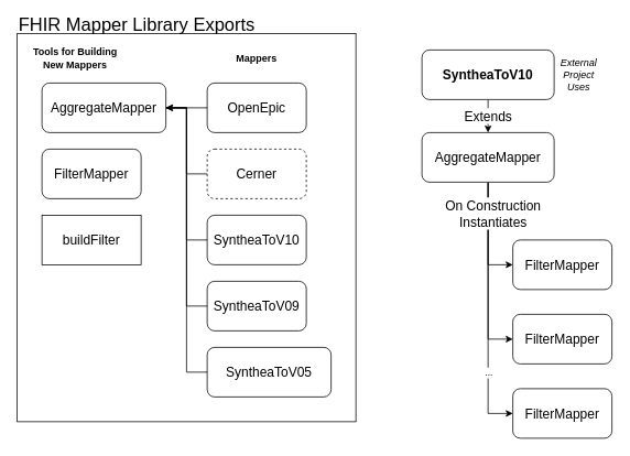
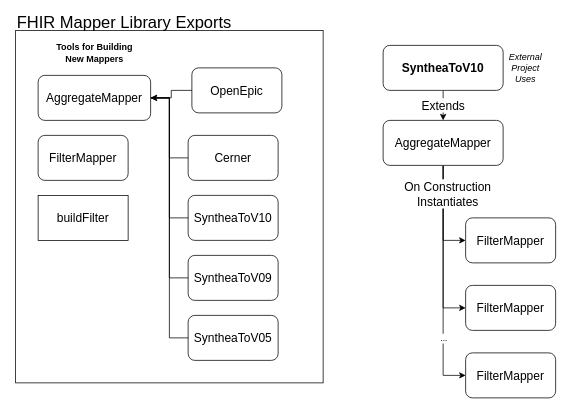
- <mxCell id="29" value="Tools for Building New Mappers" style="text;html=1;strokeColor=none;fillColor=none;align=center;verticalAlign=middle;whiteSpace=wrap;rounded=0;fontStyle=1" vertex="1" parent="1"><mxGeometry x="32.5" y="60" width="115" height="20" as="geometry" /></mxCell>
+ <mxCell id="29" value="Tools for Building New Mappers" style="text;html=1;strokeColor=none;fillColor=none;align=center;verticalAlign=middle;whiteSpace=wrap;rounded=0;fontStyle=1" vertex="1" parent="1"><mxGeometry x="67.5" y="60" width="115" height="20" as="geometry" /></mxCell>
- <mxCell id="28" value="&lt;div&gt;Mappers&lt;br&gt;&lt;/div&gt;" style="text;html=1;strokeColor=none;fillColor=none;align=center;verticalAlign=middle;whiteSpace=wrap;rounded=0;fontStyle=1" vertex="1" parent="1"><mxGeometry x="290" y="60" width="40" height="20" as="geometry" /></mxCell>
- <mxCell id="8" value="OpenEpic" style="rounded=1;whiteSpace=wrap;html=1;fontSize=16;align=center;" vertex="1" parent="1"><mxGeometry x="250" y="100" width="120" height="60" as="geometry" /></mxCell>
+ <mxCell id="8" value="OpenEpic" style="rounded=1;whiteSpace=wrap;html=1;fontSize=16;align=center;" vertex="1" parent="1"><mxGeometry x="255" y="90" width="120" height="60" as="geometry" /></mxCell>
- <mxCell id="4" value="Cerner" style="rounded=1;whiteSpace=wrap;html=1;fontSize=16;align=center;dashed=1;" vertex="1" parent="1"><mxGeometry x="250" y="180" width="120" height="60" as="geometry" /></mxCell>
+ <mxCell id="4" value="Cerner" style="rounded=1;whiteSpace=wrap;html=1;fontSize=16;align=center;" vertex="1" parent="1"><mxGeometry x="250" y="180" width="120" height="60" as="geometry" /></mxCell>
- <mxCell id="7" value="&lt;div&gt;SyntheaToV05&lt;/div&gt;" style="rounded=1;whiteSpace=wrap;html=1;fontSize=16;align=center;" vertex="1" parent="1"><mxGeometry x="250" y="420" width="150" height="60" as="geometry" /></mxCell>
+ <mxCell id="7" value="&lt;div&gt;SyntheaToV05&lt;/div&gt;" style="rounded=1;whiteSpace=wrap;html=1;fontSize=16;align=center;" vertex="1" parent="1"><mxGeometry x="250" y="420" width="120" height="60" as="geometry" /></mxCell>
